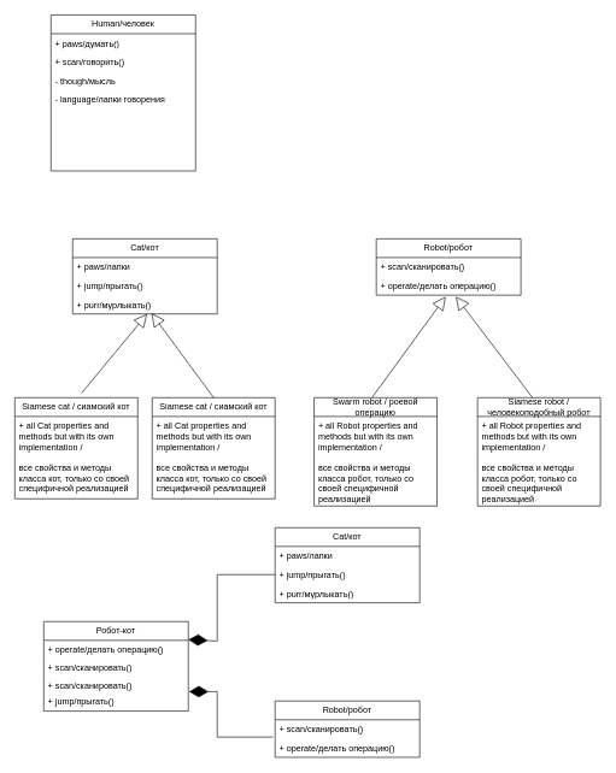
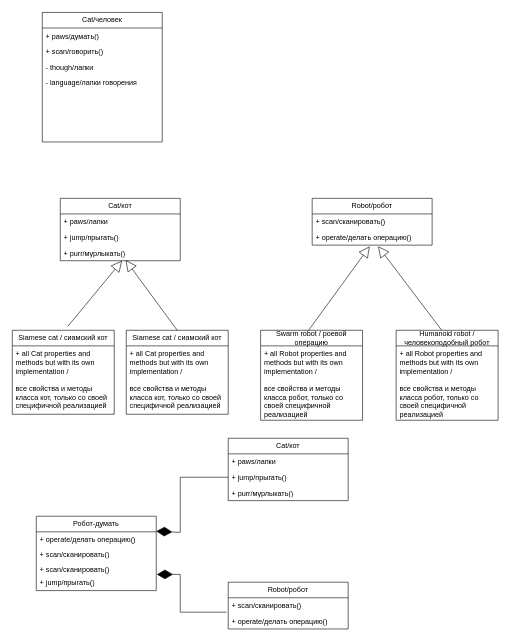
- <mxCell id="6" value="Human/человек" style="swimlane;fontStyle=0;childLayout=stackLayout;horizontal=1;startSize=26;fillColor=none;horizontalStack=0;resizeParent=1;resizeParentMax=0;resizeLast=0;collapsible=1;marginBottom=0;whiteSpace=wrap;html=1;" vertex="1" parent="1"><mxGeometry x="70" y="20" width="200" height="216" as="geometry" /></mxCell>
+ <mxCell id="6" value="Cat/человек" style="swimlane;fontStyle=0;childLayout=stackLayout;horizontal=1;startSize=26;fillColor=none;horizontalStack=0;resizeParent=1;resizeParentMax=0;resizeLast=0;collapsible=1;marginBottom=0;whiteSpace=wrap;html=1;" vertex="1" parent="1"><mxGeometry x="70" y="20" width="200" height="216" as="geometry" /></mxCell>
- <mxCell id="9" value="- though/мысль" style="text;strokeColor=none;fillColor=none;align=left;verticalAlign=top;spacingLeft=4;spacingRight=4;overflow=hidden;rotatable=0;points=[[0,0.5],[1,0.5]];portConstraint=eastwest;whiteSpace=wrap;html=1;" vertex="1" parent="6"><mxGeometry y="78" width="200" height="26" as="geometry" /></mxCell>
+ <mxCell id="9" value="- though/лапки" style="text;strokeColor=none;fillColor=none;align=left;verticalAlign=top;spacingLeft=4;spacingRight=4;overflow=hidden;rotatable=0;points=[[0,0.5],[1,0.5]];portConstraint=eastwest;whiteSpace=wrap;html=1;" vertex="1" parent="6"><mxGeometry y="78" width="200" height="26" as="geometry" /></mxCell>
- <mxCell id="22" value="Siamese robot / человекоподобный робот" style="swimlane;fontStyle=0;childLayout=stackLayout;horizontal=1;startSize=26;fillColor=none;horizontalStack=0;resizeParent=1;resizeParentMax=0;resizeLast=0;collapsible=1;marginBottom=0;whiteSpace=wrap;html=1;" vertex="1" parent="1"><mxGeometry x="660" y="550" width="170" height="150" as="geometry" /></mxCell>
+ <mxCell id="22" value="Humanoid robot / человекоподобный робот" style="swimlane;fontStyle=0;childLayout=stackLayout;horizontal=1;startSize=26;fillColor=none;horizontalStack=0;resizeParent=1;resizeParentMax=0;resizeLast=0;collapsible=1;marginBottom=0;whiteSpace=wrap;html=1;" vertex="1" parent="1"><mxGeometry x="660" y="550" width="170" height="150" as="geometry" /></mxCell>
- <mxCell id="26" value="Робот-кот" style="swimlane;fontStyle=0;childLayout=stackLayout;horizontal=1;startSize=26;fillColor=none;horizontalStack=0;resizeParent=1;resizeParentMax=0;resizeLast=0;collapsible=1;marginBottom=0;whiteSpace=wrap;html=1;" vertex="1" parent="1"><mxGeometry x="60" y="860" width="200" height="124" as="geometry" /></mxCell>
+ <mxCell id="26" value="Робот-думать" style="swimlane;fontStyle=0;childLayout=stackLayout;horizontal=1;startSize=26;fillColor=none;horizontalStack=0;resizeParent=1;resizeParentMax=0;resizeLast=0;collapsible=1;marginBottom=0;whiteSpace=wrap;html=1;" vertex="1" parent="1"><mxGeometry x="60" y="860" width="200" height="124" as="geometry" /></mxCell>
